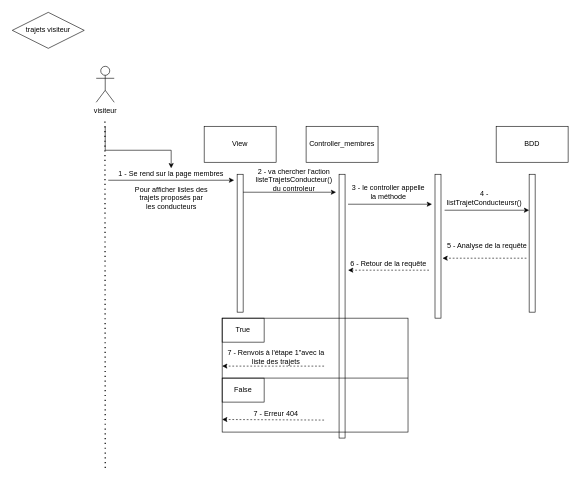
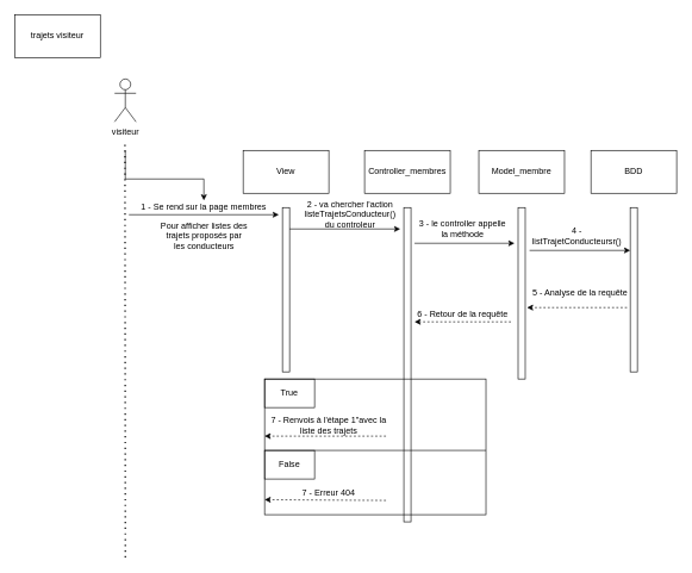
- <mxCell id="24" value="trajets visiteur" style="rhombus;whiteSpace=wrap;html=1;" parent="1" vertex="1"><mxGeometry x="20" y="20" width="120" height="60" as="geometry" /></mxCell>
+ <mxCell id="24" value="trajets visiteur" style="rounded=0;whiteSpace=wrap;html=1;" parent="1" vertex="1"><mxGeometry x="20" y="20" width="120" height="60" as="geometry" /></mxCell>
+ <mxCell id="5" value="Model_membre" style="rounded=0;whiteSpace=wrap;html=1;" parent="1" vertex="1"><mxGeometry x="670" y="210" width="120" height="60" as="geometry" /></mxCell>
